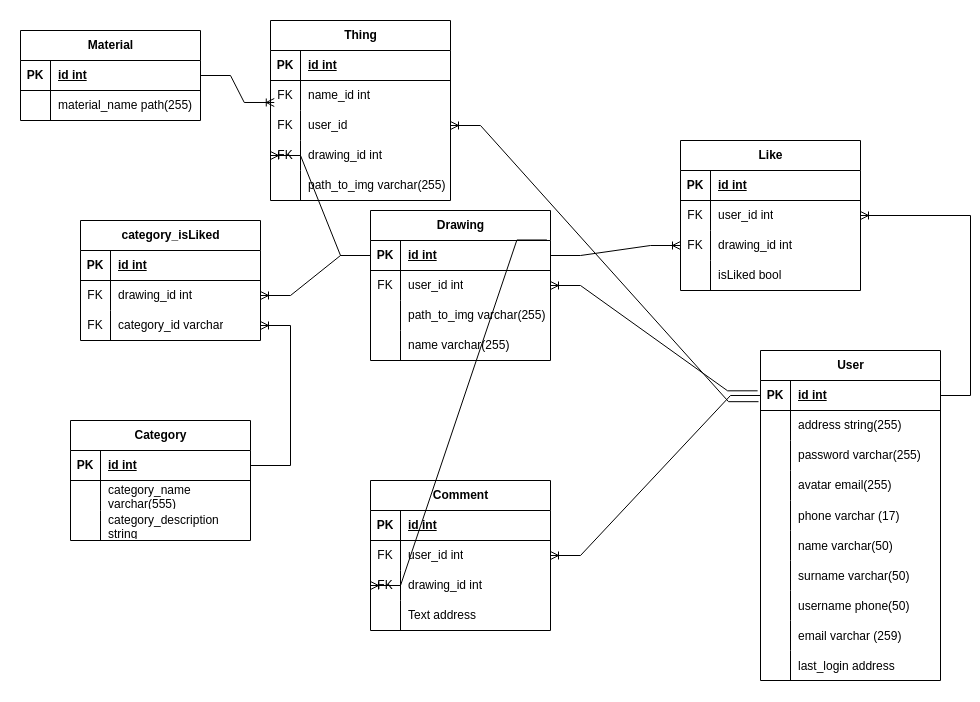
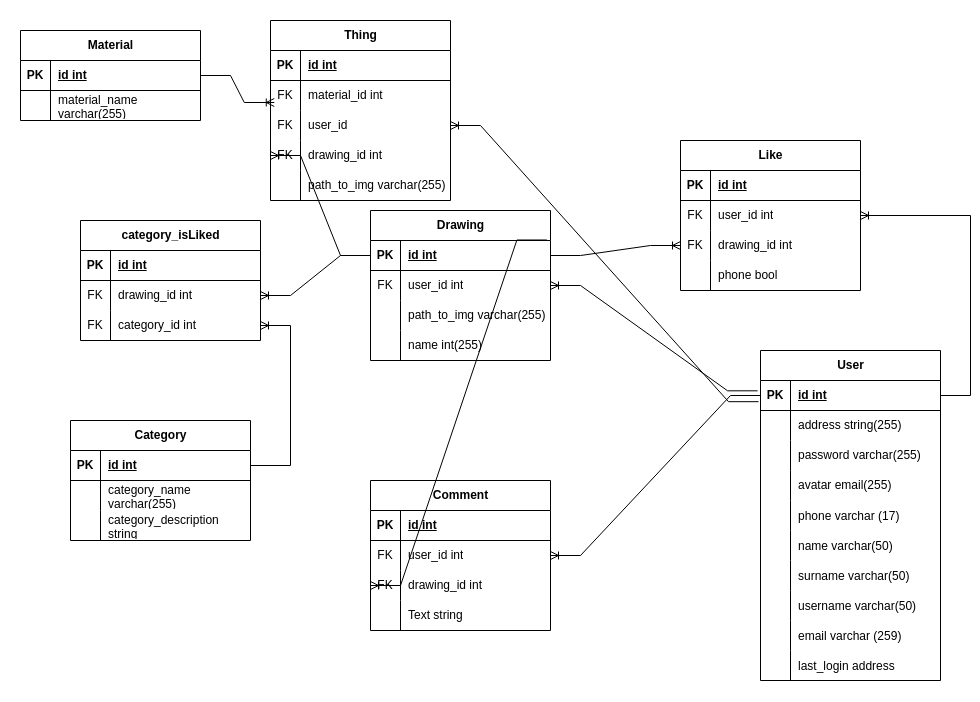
- <mxCell id="52" value="name_id int" style="shape=partialRectangle;connectable=0;fillColor=none;top=0;left=0;bottom=0;right=0;align=left;spacingLeft=6;fontStyle=0;overflow=hidden;whiteSpace=wrap;html=1;" vertex="1" parent="50"><mxGeometry x="30" width="150" height="30" as="geometry"><mxRectangle width="150" height="30" as="alternateBounds" /></mxGeometry></mxCell>
+ <mxCell id="52" value="material_id int" style="shape=partialRectangle;connectable=0;fillColor=none;top=0;left=0;bottom=0;right=0;align=left;spacingLeft=6;fontStyle=0;overflow=hidden;whiteSpace=wrap;html=1;" vertex="1" parent="50"><mxGeometry x="30" width="150" height="30" as="geometry"><mxRectangle width="150" height="30" as="alternateBounds" /></mxGeometry></mxCell>
- <mxCell id="123" value="material_name path(255)" style="shape=partialRectangle;connectable=0;fillColor=none;top=0;left=0;bottom=0;right=0;align=left;spacingLeft=6;overflow=hidden;whiteSpace=wrap;html=1;" vertex="1" parent="121"><mxGeometry x="30" width="150" height="30" as="geometry"><mxRectangle width="150" height="30" as="alternateBounds" /></mxGeometry></mxCell>
+ <mxCell id="123" value="material_name varchar(255)" style="shape=partialRectangle;connectable=0;fillColor=none;top=0;left=0;bottom=0;right=0;align=left;spacingLeft=6;overflow=hidden;whiteSpace=wrap;html=1;" vertex="1" parent="121"><mxGeometry x="30" width="150" height="30" as="geometry"><mxRectangle width="150" height="30" as="alternateBounds" /></mxGeometry></mxCell>
- <mxCell id="109" value="isLiked bool" style="shape=partialRectangle;connectable=0;fillColor=none;top=0;left=0;bottom=0;right=0;align=left;spacingLeft=6;overflow=hidden;whiteSpace=wrap;html=1;" vertex="1" parent="107"><mxGeometry x="30" width="150" height="30" as="geometry"><mxRectangle width="150" height="30" as="alternateBounds" /></mxGeometry></mxCell>
+ <mxCell id="109" value="phone bool" style="shape=partialRectangle;connectable=0;fillColor=none;top=0;left=0;bottom=0;right=0;align=left;spacingLeft=6;overflow=hidden;whiteSpace=wrap;html=1;" vertex="1" parent="107"><mxGeometry x="30" width="150" height="30" as="geometry"><mxRectangle width="150" height="30" as="alternateBounds" /></mxGeometry></mxCell>
- <mxCell id="84" value="category_id varchar" style="shape=partialRectangle;connectable=0;fillColor=none;top=0;left=0;bottom=0;right=0;align=left;spacingLeft=6;fontStyle=0;overflow=hidden;whiteSpace=wrap;html=1;" vertex="1" parent="82"><mxGeometry x="30" width="150" height="30" as="geometry"><mxRectangle width="150" height="30" as="alternateBounds" /></mxGeometry></mxCell>
+ <mxCell id="84" value="category_id int" style="shape=partialRectangle;connectable=0;fillColor=none;top=0;left=0;bottom=0;right=0;align=left;spacingLeft=6;fontStyle=0;overflow=hidden;whiteSpace=wrap;html=1;" vertex="1" parent="82"><mxGeometry x="30" width="150" height="30" as="geometry"><mxRectangle width="150" height="30" as="alternateBounds" /></mxGeometry></mxCell>
- <mxCell id="74" value="name varchar(255)" style="shape=partialRectangle;connectable=0;fillColor=none;top=0;left=0;bottom=0;right=0;align=left;spacingLeft=6;overflow=hidden;whiteSpace=wrap;html=1;" vertex="1" parent="72"><mxGeometry x="30" width="150" height="30" as="geometry"><mxRectangle width="150" height="30" as="alternateBounds" /></mxGeometry></mxCell>
+ <mxCell id="74" value="name int(255)" style="shape=partialRectangle;connectable=0;fillColor=none;top=0;left=0;bottom=0;right=0;align=left;spacingLeft=6;overflow=hidden;whiteSpace=wrap;html=1;" vertex="1" parent="72"><mxGeometry x="30" width="150" height="30" as="geometry"><mxRectangle width="150" height="30" as="alternateBounds" /></mxGeometry></mxCell>
- <mxCell id="91" value="category_name varchar(555)" style="shape=partialRectangle;connectable=0;fillColor=none;top=0;left=0;bottom=0;right=0;align=left;spacingLeft=6;overflow=hidden;whiteSpace=wrap;html=1;" vertex="1" parent="89"><mxGeometry x="30" width="150" height="30" as="geometry"><mxRectangle width="150" height="30" as="alternateBounds" /></mxGeometry></mxCell>
+ <mxCell id="91" value="category_name varchar(255)" style="shape=partialRectangle;connectable=0;fillColor=none;top=0;left=0;bottom=0;right=0;align=left;spacingLeft=6;overflow=hidden;whiteSpace=wrap;html=1;" vertex="1" parent="89"><mxGeometry x="30" width="150" height="30" as="geometry"><mxRectangle width="150" height="30" as="alternateBounds" /></mxGeometry></mxCell>
- <mxCell id="26" value="username phone(50)" style="shape=partialRectangle;connectable=0;fillColor=none;top=0;left=0;bottom=0;right=0;align=left;spacingLeft=6;overflow=hidden;" vertex="1" parent="24"><mxGeometry x="30" width="150" height="30" as="geometry"><mxRectangle width="150" height="30" as="alternateBounds" /></mxGeometry></mxCell>
+ <mxCell id="26" value="username varchar(50)" style="shape=partialRectangle;connectable=0;fillColor=none;top=0;left=0;bottom=0;right=0;align=left;spacingLeft=6;overflow=hidden;" vertex="1" parent="24"><mxGeometry x="30" width="150" height="30" as="geometry"><mxRectangle width="150" height="30" as="alternateBounds" /></mxGeometry></mxCell>
- <mxCell id="45" value="Text address" style="shape=partialRectangle;connectable=0;fillColor=none;top=0;left=0;bottom=0;right=0;align=left;spacingLeft=6;overflow=hidden;whiteSpace=wrap;html=1;" vertex="1" parent="43"><mxGeometry x="30" width="150" height="30" as="geometry"><mxRectangle width="150" height="30" as="alternateBounds" /></mxGeometry></mxCell>
+ <mxCell id="45" value="Text string" style="shape=partialRectangle;connectable=0;fillColor=none;top=0;left=0;bottom=0;right=0;align=left;spacingLeft=6;overflow=hidden;whiteSpace=wrap;html=1;" vertex="1" parent="43"><mxGeometry x="30" width="150" height="30" as="geometry"><mxRectangle width="150" height="30" as="alternateBounds" /></mxGeometry></mxCell>
